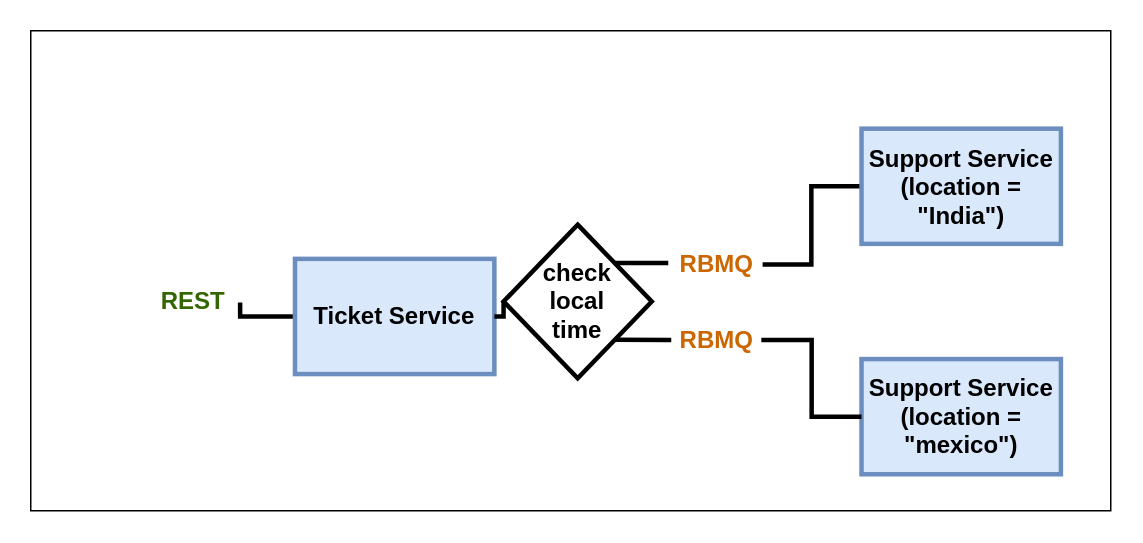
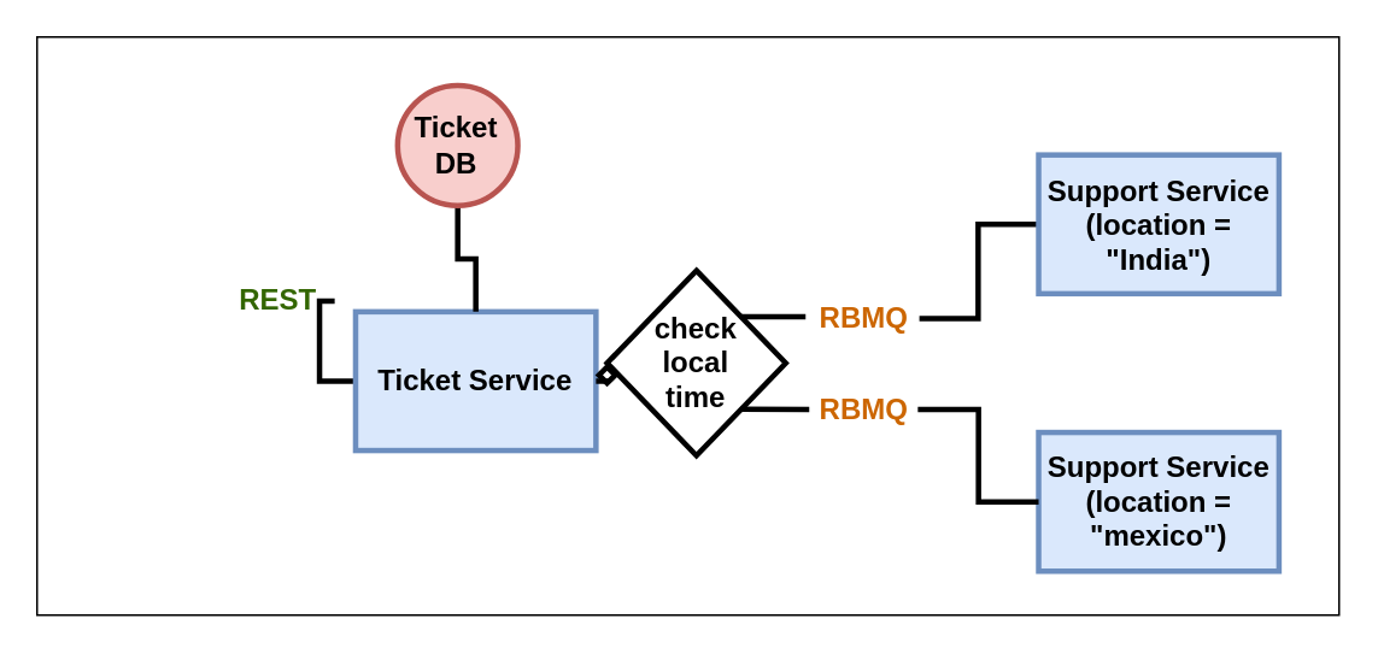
+ <mxCell id="6" value="Ticket DB" style="ellipse;whiteSpace=wrap;html=1;aspect=fixed;fillColor=#f8cecc;strokeColor=#b85450;fontSize=16;strokeWidth=3;fontStyle=1" parent="1" vertex="1"><mxGeometry x="219.385" y="46.88" width="66.462" height="66.462" as="geometry" /></mxCell>
+ <mxCell id="5" style="edgeStyle=orthogonalEdgeStyle;rounded=0;orthogonalLoop=1;jettySize=auto;html=1;exitX=0.5;exitY=1;exitDx=0;exitDy=0;entryX=0.5;entryY=0;entryDx=0;entryDy=0;endArrow=none;endFill=0;fontSize=12;fontColor=#000000;strokeWidth=3;fontStyle=1" parent="1" source="6" target="4" edge="1"><mxGeometry relative="1" as="geometry" /></mxCell>
- <mxCell id="17" value="REST" style="text;html=1;align=center;verticalAlign=middle;resizable=0;points=[];autosize=1;fontColor=#336600;fontSize=16;strokeWidth=3;fontStyle=1" parent="1" vertex="1"><mxGeometry x="98.077" y="190.48" width="60" height="20" as="geometry" /></mxCell>
+ <mxCell id="17" value="REST" style="text;html=1;align=center;verticalAlign=middle;resizable=0;points=[];autosize=1;fontColor=#336600;fontSize=16;strokeWidth=3;fontStyle=1" parent="1" vertex="1"><mxGeometry x="123.077" y="155.48" width="60" height="20" as="geometry" /></mxCell>
- <mxCell id="9" style="edgeStyle=orthogonalEdgeStyle;rounded=0;orthogonalLoop=1;jettySize=auto;html=1;exitX=1;exitY=0.5;exitDx=0;exitDy=0;entryX=0;entryY=0.5;entryDx=0;entryDy=0;endArrow=none;endFill=0;fontSize=12;fontColor=#000000;strokeWidth=3;fontStyle=1" parent="1" source="4" target="8" edge="1"><mxGeometry relative="1" as="geometry" /></mxCell>
+ <mxCell id="9" style="edgeStyle=orthogonalEdgeStyle;rounded=0;orthogonalLoop=1;jettySize=auto;html=1;exitX=1;exitY=0.5;exitDx=0;exitDy=0;entryX=0;entryY=0.5;entryDx=0;entryDy=0;endArrow=diamond;endFill=0;fontSize=12;fontColor=#000000;strokeWidth=3;fontStyle=1;" parent="1" source="4" target="8" edge="1"><mxGeometry relative="1" as="geometry" /></mxCell>
